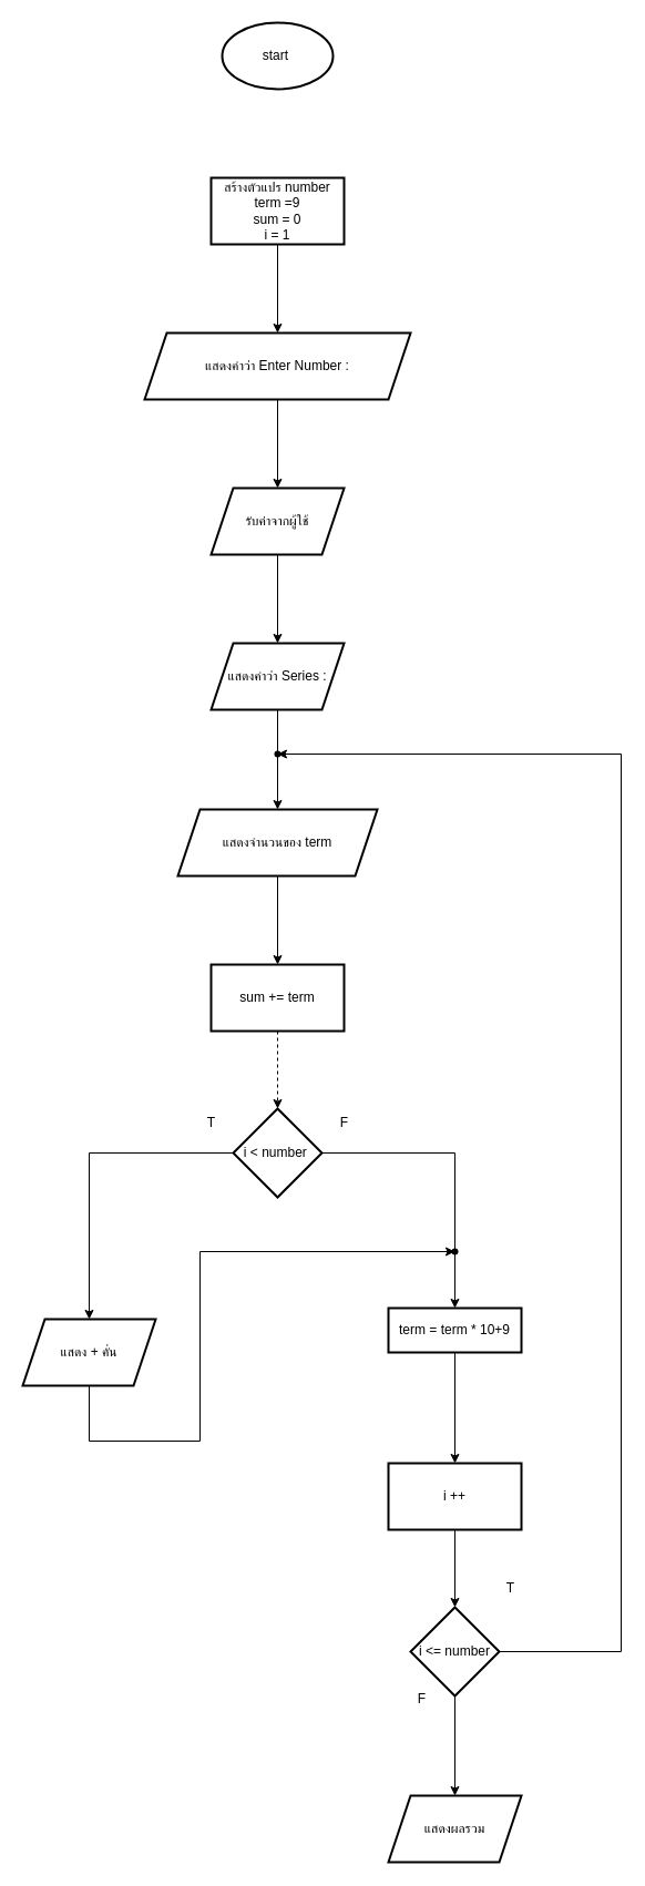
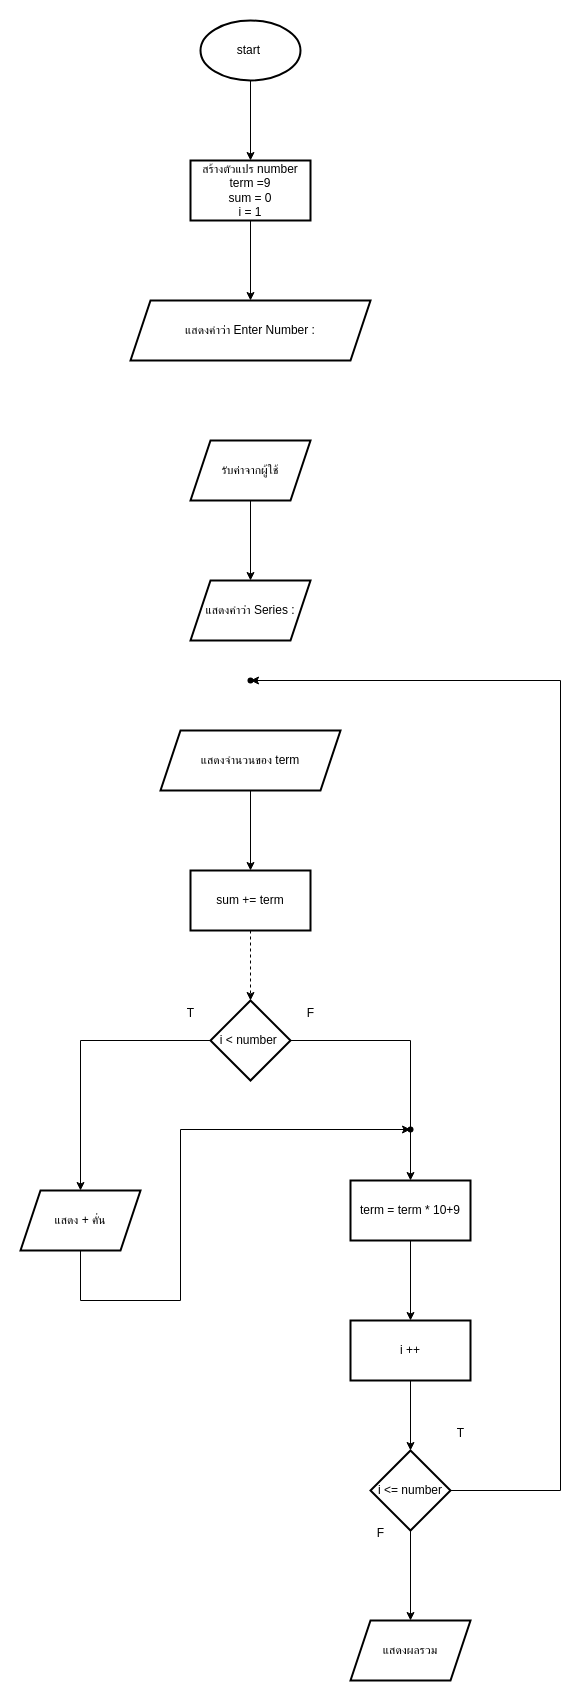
+ <mxCell id="2" value="" style="edgeStyle=orthogonalEdgeStyle;rounded=0;orthogonalLoop=1;jettySize=auto;html=1;" edge="1" parent="1" source="3" target="5"><mxGeometry relative="1" as="geometry" /></mxCell>
- <mxCell id="6" value="" style="edgeStyle=orthogonalEdgeStyle;rounded=0;orthogonalLoop=1;jettySize=auto;html=1;" edge="1" parent="1" source="7" target="9"><mxGeometry relative="1" as="geometry" /></mxCell>
- <mxCell id="10" value="" style="edgeStyle=orthogonalEdgeStyle;rounded=0;orthogonalLoop=1;jettySize=auto;html=1;" edge="1" parent="1" source="11" target="13"><mxGeometry relative="1" as="geometry" /></mxCell>
- <mxCell id="23" value="term = term * 10+9" style="whiteSpace=wrap;html=1;strokeWidth=2;" vertex="1" parent="1"><mxGeometry x="350" y="1180" width="120" height="40" as="geometry" /></mxCell>
+ <mxCell id="23" value="term = term * 10+9" style="whiteSpace=wrap;html=1;strokeWidth=2;" vertex="1" parent="1"><mxGeometry x="350" y="1180" width="120" height="60" as="geometry" /></mxCell>
